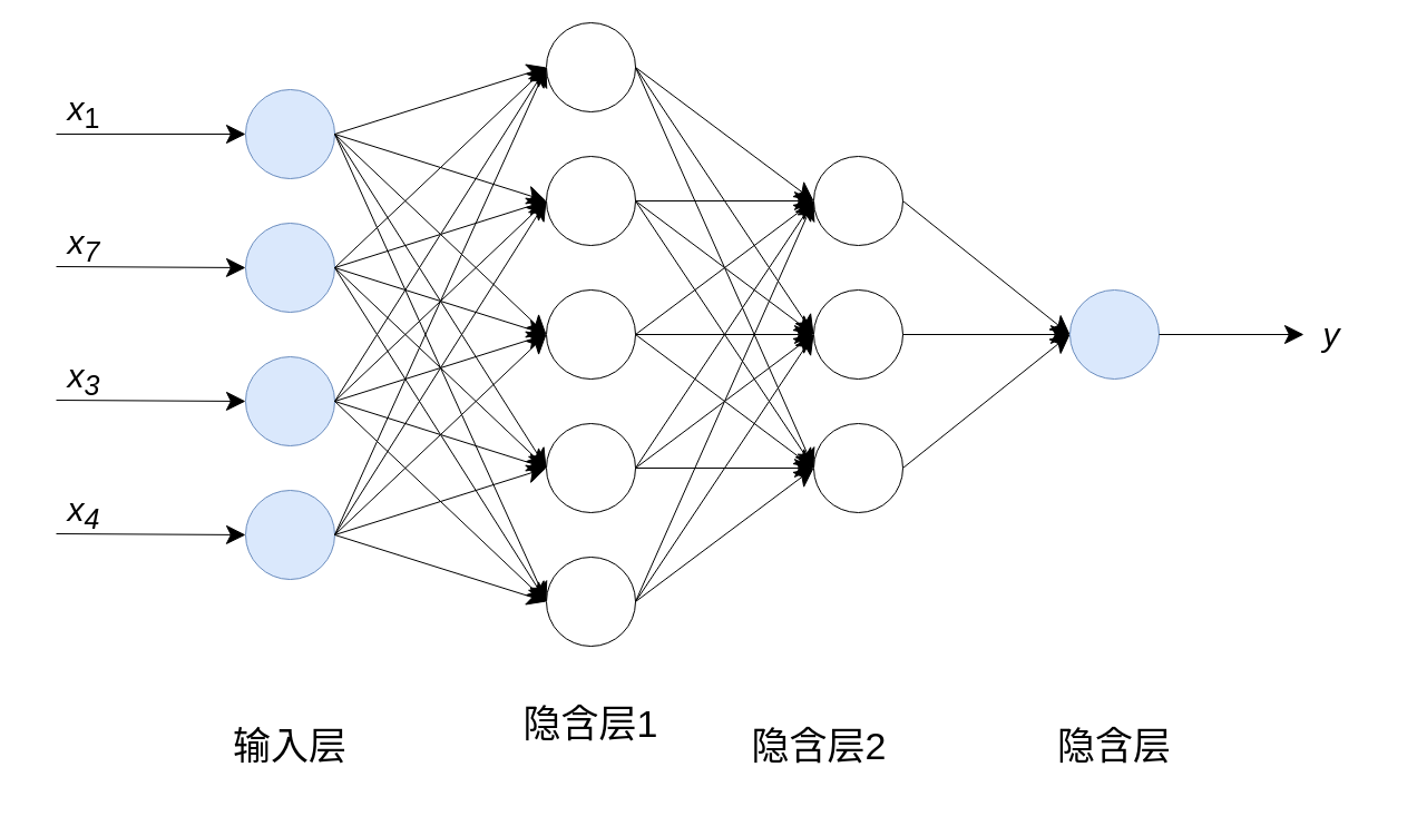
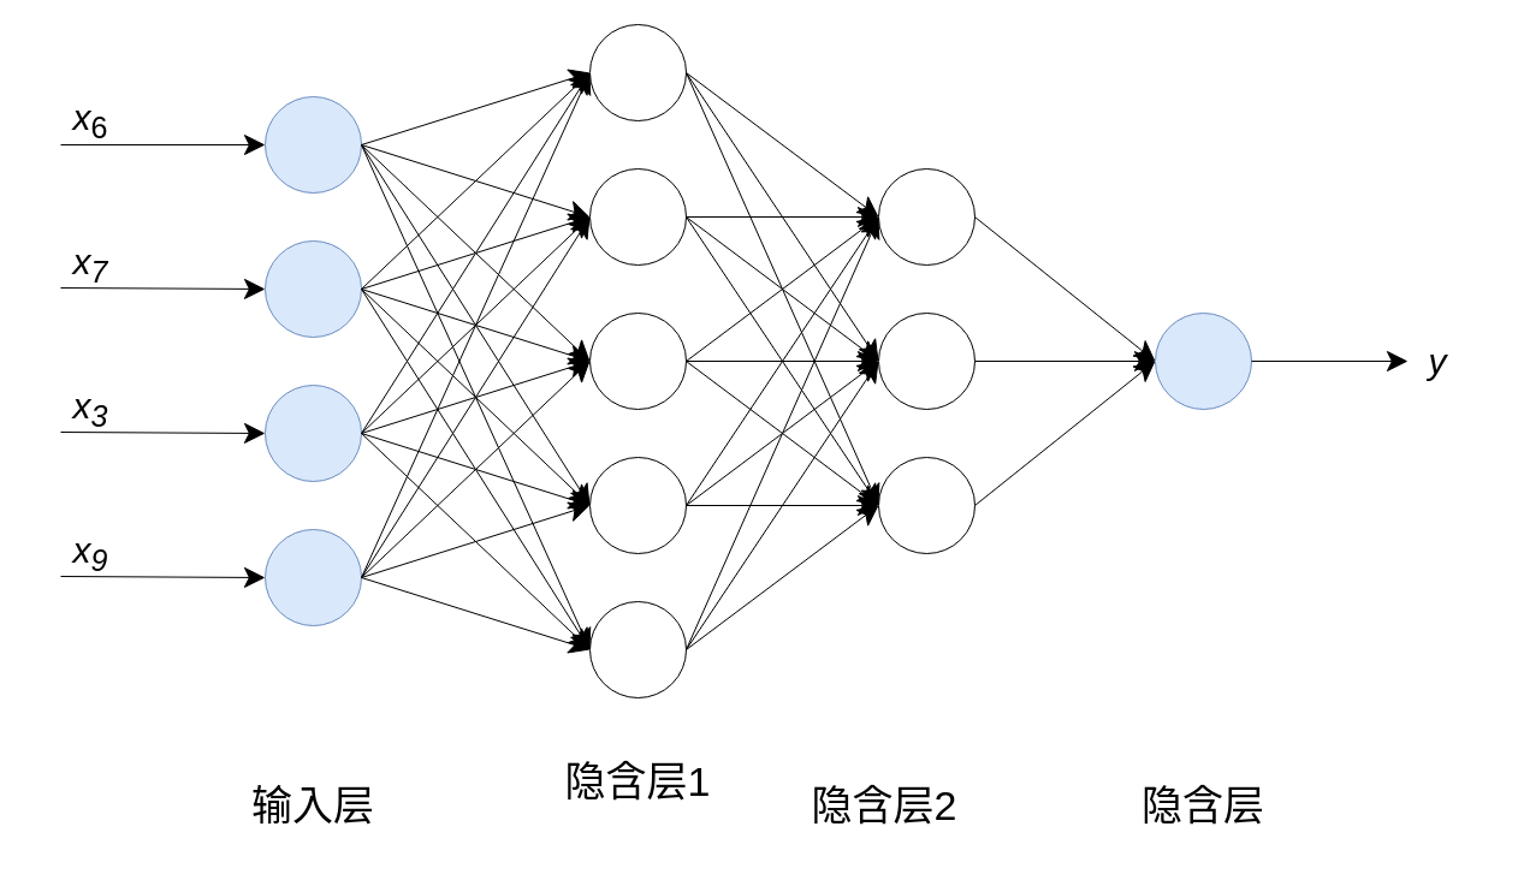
- <mxCell id="58" value="&lt;i&gt;x&lt;/i&gt;&lt;span style=&quot;font-size: 30px;&quot;&gt;&lt;sub&gt;1&lt;/sub&gt;&lt;/span&gt;" style="text;html=1;align=center;verticalAlign=middle;whiteSpace=wrap;rounded=0;fontSize=30;" vertex="1" parent="1"><mxGeometry x="20" y="60" width="110" height="80" as="geometry" /></mxCell>
+ <mxCell id="58" value="&lt;i&gt;x&lt;/i&gt;&lt;span style=&quot;font-size: 30px;&quot;&gt;&lt;sub&gt;6&lt;/sub&gt;&lt;/span&gt;" style="text;html=1;align=center;verticalAlign=middle;whiteSpace=wrap;rounded=0;fontSize=30;" vertex="1" parent="1"><mxGeometry x="20" y="60" width="110" height="80" as="geometry" /></mxCell>
- <mxCell id="61" value="&lt;i&gt;x&lt;sub&gt;4&lt;/sub&gt;&lt;/i&gt;" style="text;html=1;align=center;verticalAlign=middle;whiteSpace=wrap;rounded=0;fontSize=30;" vertex="1" parent="1"><mxGeometry x="20" y="420" width="110" height="80" as="geometry" /></mxCell>
+ <mxCell id="61" value="&lt;i&gt;x&lt;sub&gt;9&lt;/sub&gt;&lt;/i&gt;" style="text;html=1;align=center;verticalAlign=middle;whiteSpace=wrap;rounded=0;fontSize=30;" vertex="1" parent="1"><mxGeometry x="20" y="420" width="110" height="80" as="geometry" /></mxCell>
